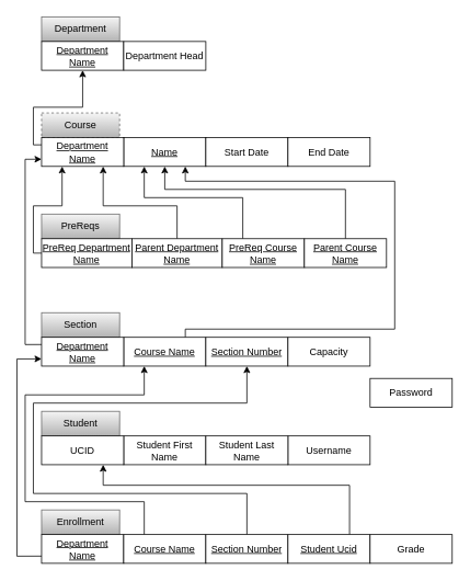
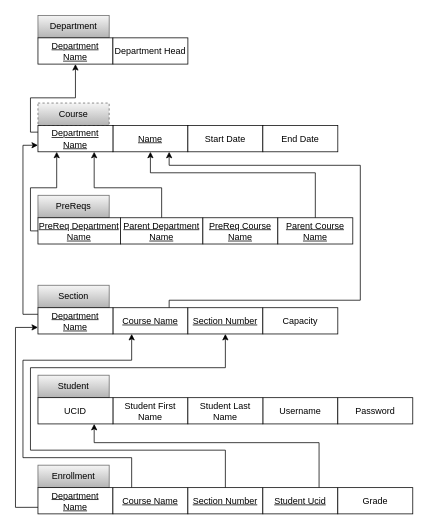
- <mxCell id="37" style="edgeStyle=orthogonalEdgeStyle;rounded=0;orthogonalLoop=1;jettySize=auto;html=1;exitX=0.25;exitY=0;exitDx=0;exitDy=0;entryX=0.25;entryY=1;entryDx=0;entryDy=0;" parent="1" source="38" target="3" edge="1"><mxGeometry relative="1" as="geometry"><Array as="points"><mxPoint x="295" y="240" /><mxPoint x="175" y="240" /></Array></mxGeometry></mxCell>
- <mxCell id="42" value="Password" style="whiteSpace=wrap;html=1;align=center;" parent="1" vertex="1"><mxGeometry x="450" y="460" width="100" height="35" as="geometry" /></mxCell>
+ <mxCell id="42" value="Password" style="whiteSpace=wrap;html=1;align=center;" parent="1" vertex="1"><mxGeometry x="450" y="530" width="100" height="35" as="geometry" /></mxCell>
